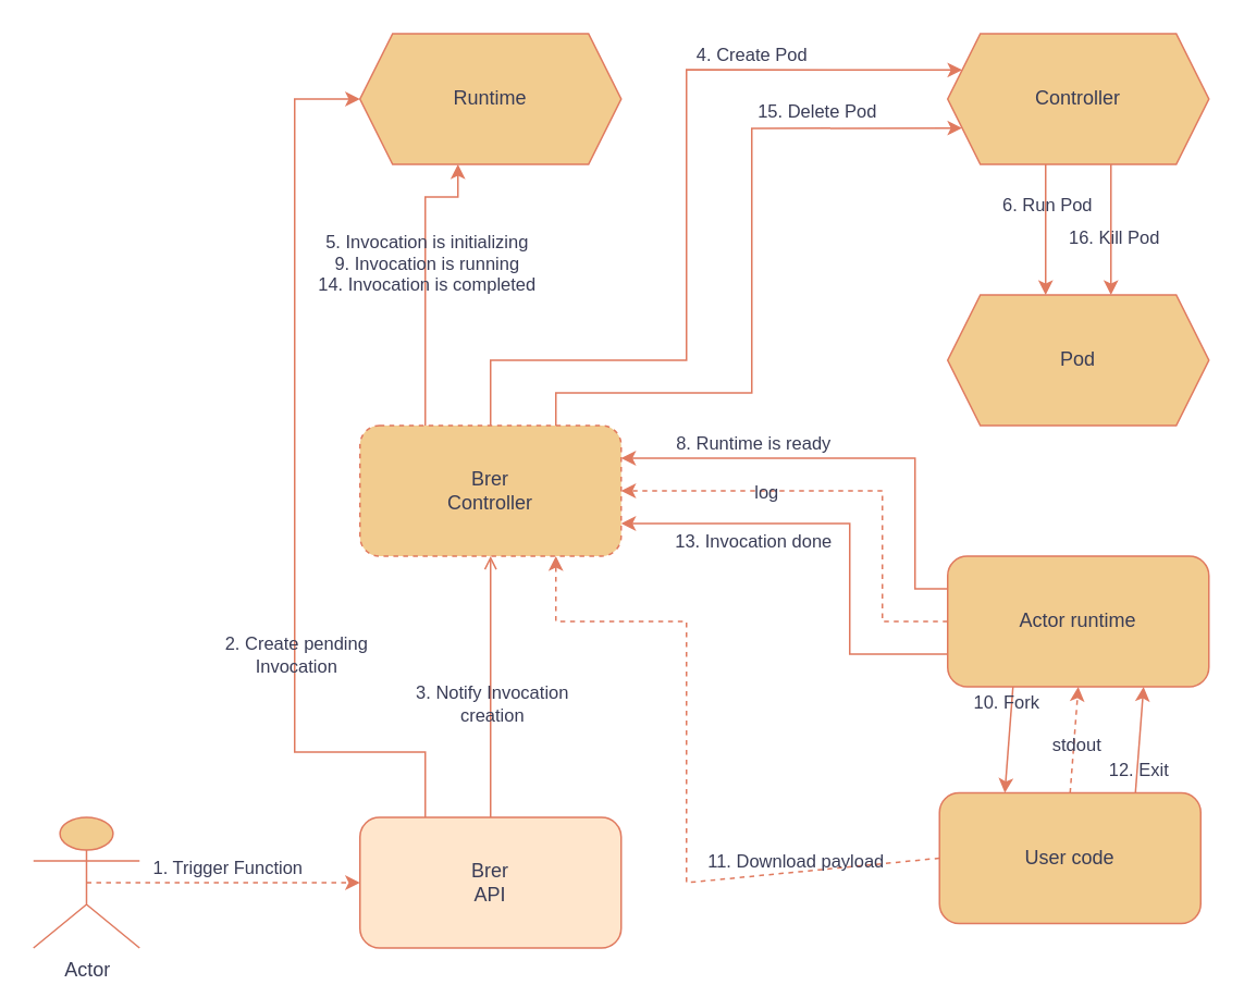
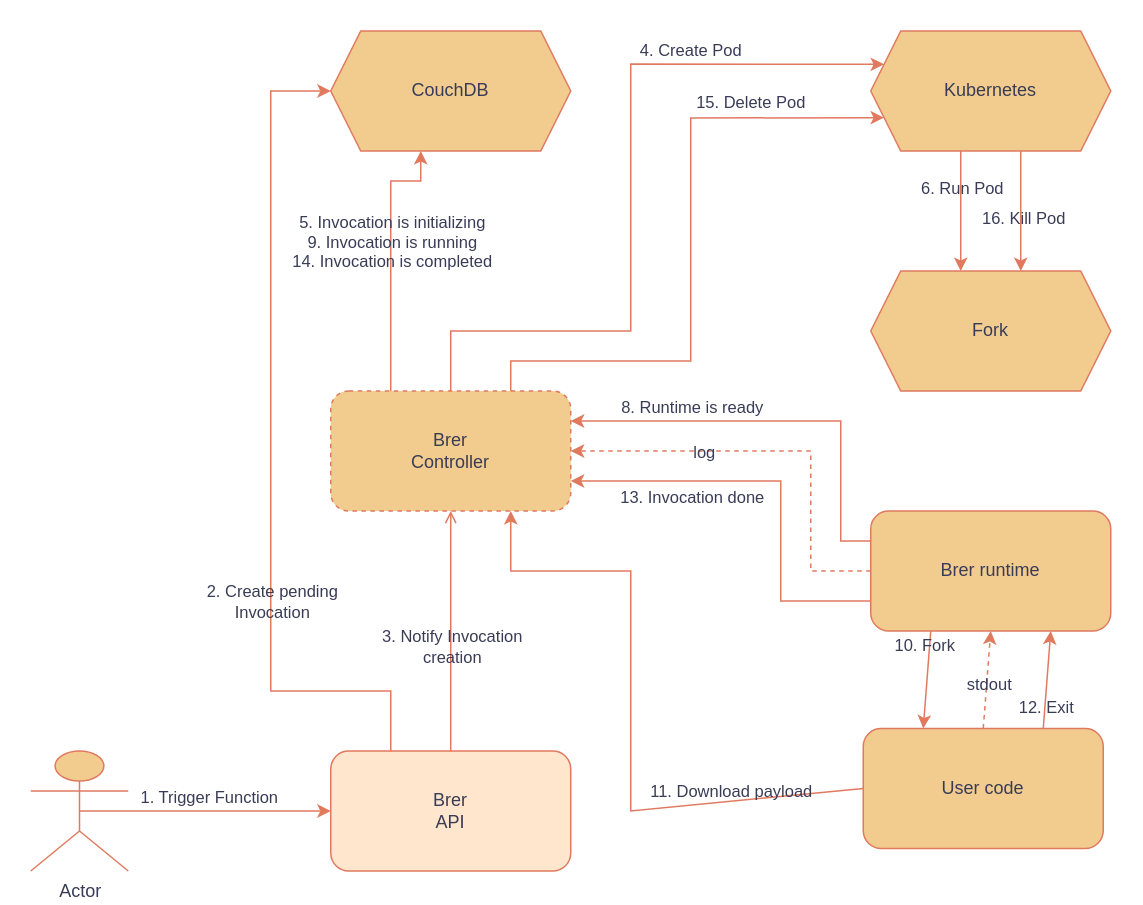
- <mxCell id="3" value="Runtime" style="shape=hexagon;perimeter=hexagonPerimeter2;whiteSpace=wrap;html=1;fixedSize=1;labelBackgroundColor=none;fillColor=#F2CC8F;strokeColor=#E07A5F;fontColor=#393C56;" parent="1" vertex="1"><mxGeometry x="220" y="20" width="160" height="80" as="geometry" /></mxCell>
+ <mxCell id="3" value="CouchDB" style="shape=hexagon;perimeter=hexagonPerimeter2;whiteSpace=wrap;html=1;fixedSize=1;labelBackgroundColor=none;fillColor=#F2CC8F;strokeColor=#E07A5F;fontColor=#393C56;" parent="1" vertex="1"><mxGeometry x="220" y="20" width="160" height="80" as="geometry" /></mxCell>
- <mxCell id="5" value="Controller" style="shape=hexagon;perimeter=hexagonPerimeter2;whiteSpace=wrap;html=1;fixedSize=1;labelBackgroundColor=none;fillColor=#F2CC8F;strokeColor=#E07A5F;fontColor=#393C56;" parent="1" vertex="1"><mxGeometry x="580" y="20" width="160" height="80" as="geometry" /></mxCell>
+ <mxCell id="5" value="Kubernetes" style="shape=hexagon;perimeter=hexagonPerimeter2;whiteSpace=wrap;html=1;fixedSize=1;labelBackgroundColor=none;fillColor=#F2CC8F;strokeColor=#E07A5F;fontColor=#393C56;" parent="1" vertex="1"><mxGeometry x="580" y="20" width="160" height="80" as="geometry" /></mxCell>
- <mxCell id="33" value="Pod" style="shape=hexagon;perimeter=hexagonPerimeter2;whiteSpace=wrap;html=1;fixedSize=1;labelBackgroundColor=none;fillColor=#F2CC8F;strokeColor=#E07A5F;fontColor=#393C56;" parent="1" vertex="1"><mxGeometry x="580" y="180" width="160" height="80" as="geometry" /></mxCell>
+ <mxCell id="33" value="Fork" style="shape=hexagon;perimeter=hexagonPerimeter2;whiteSpace=wrap;html=1;fixedSize=1;labelBackgroundColor=none;fillColor=#F2CC8F;strokeColor=#E07A5F;fontColor=#393C56;" parent="1" vertex="1"><mxGeometry x="580" y="180" width="160" height="80" as="geometry" /></mxCell>
- <mxCell id="23" value="Actor runtime" style="rounded=1;whiteSpace=wrap;html=1;verticalAlign=middle;align=center;labelBackgroundColor=none;fillColor=#F2CC8F;strokeColor=#E07A5F;fontColor=#393C56;" parent="1" vertex="1"><mxGeometry x="580" y="340" width="160" height="80" as="geometry" /></mxCell>
+ <mxCell id="23" value="Brer runtime" style="rounded=1;whiteSpace=wrap;html=1;verticalAlign=middle;align=center;labelBackgroundColor=none;fillColor=#F2CC8F;strokeColor=#E07A5F;fontColor=#393C56;" parent="1" vertex="1"><mxGeometry x="580" y="340" width="160" height="80" as="geometry" /></mxCell>
- <mxCell id="34" value="" style="endArrow=classic;html=1;rounded=0;exitX=0;exitY=0.5;exitDx=0;exitDy=0;entryX=0.75;entryY=1;entryDx=0;entryDy=0;labelBackgroundColor=none;fontColor=default;strokeColor=#E07A5F;dashed=1;" parent="1" source="24" target="2" edge="1"><mxGeometry width="50" height="50" relative="1" as="geometry"><mxPoint x="470" y="570" as="sourcePoint" /><mxPoint x="470" y="490" as="targetPoint" /><Array as="points"><mxPoint x="420" y="540" /><mxPoint x="420" y="380" /><mxPoint x="340" y="380" /></Array></mxGeometry></mxCell>
+ <mxCell id="34" value="" style="endArrow=classic;html=1;rounded=0;exitX=0;exitY=0.5;exitDx=0;exitDy=0;entryX=0.75;entryY=1;entryDx=0;entryDy=0;labelBackgroundColor=none;fontColor=default;strokeColor=#E07A5F;" parent="1" source="24" target="2" edge="1"><mxGeometry width="50" height="50" relative="1" as="geometry"><mxPoint x="470" y="570" as="sourcePoint" /><mxPoint x="470" y="490" as="targetPoint" /><Array as="points"><mxPoint x="420" y="540" /><mxPoint x="420" y="380" /><mxPoint x="340" y="380" /></Array></mxGeometry></mxCell>
- <mxCell id="7" value="" style="endArrow=classic;html=1;rounded=0;exitX=0.5;exitY=0.5;exitDx=0;exitDy=0;exitPerimeter=0;entryX=0;entryY=0.5;entryDx=0;entryDy=0;labelBackgroundColor=none;fontColor=default;strokeColor=#E07A5F;dashed=1;" parent="1" source="6" target="4" edge="1"><mxGeometry width="50" height="50" relative="1" as="geometry"><mxPoint x="380" y="340" as="sourcePoint" /><mxPoint x="430" y="290" as="targetPoint" /></mxGeometry></mxCell>
+ <mxCell id="7" value="" style="endArrow=classic;html=1;rounded=0;exitX=0.5;exitY=0.5;exitDx=0;exitDy=0;exitPerimeter=0;entryX=0;entryY=0.5;entryDx=0;entryDy=0;labelBackgroundColor=none;fontColor=default;strokeColor=#E07A5F;" parent="1" source="6" target="4" edge="1"><mxGeometry width="50" height="50" relative="1" as="geometry"><mxPoint x="380" y="340" as="sourcePoint" /><mxPoint x="430" y="290" as="targetPoint" /></mxGeometry></mxCell>
